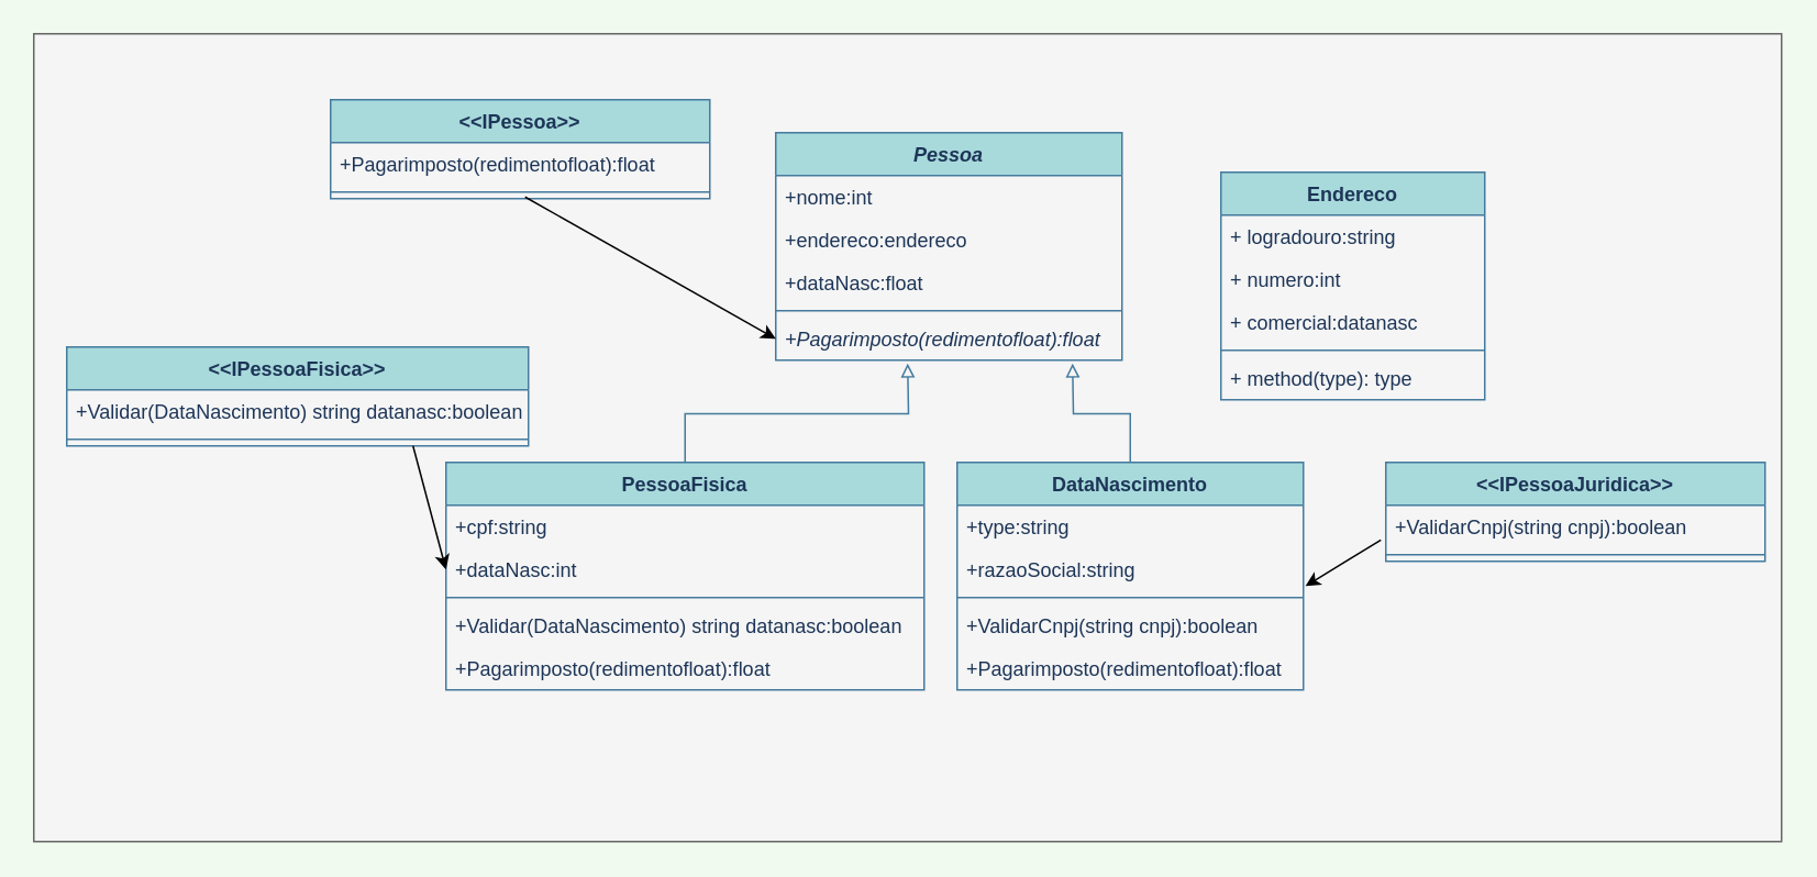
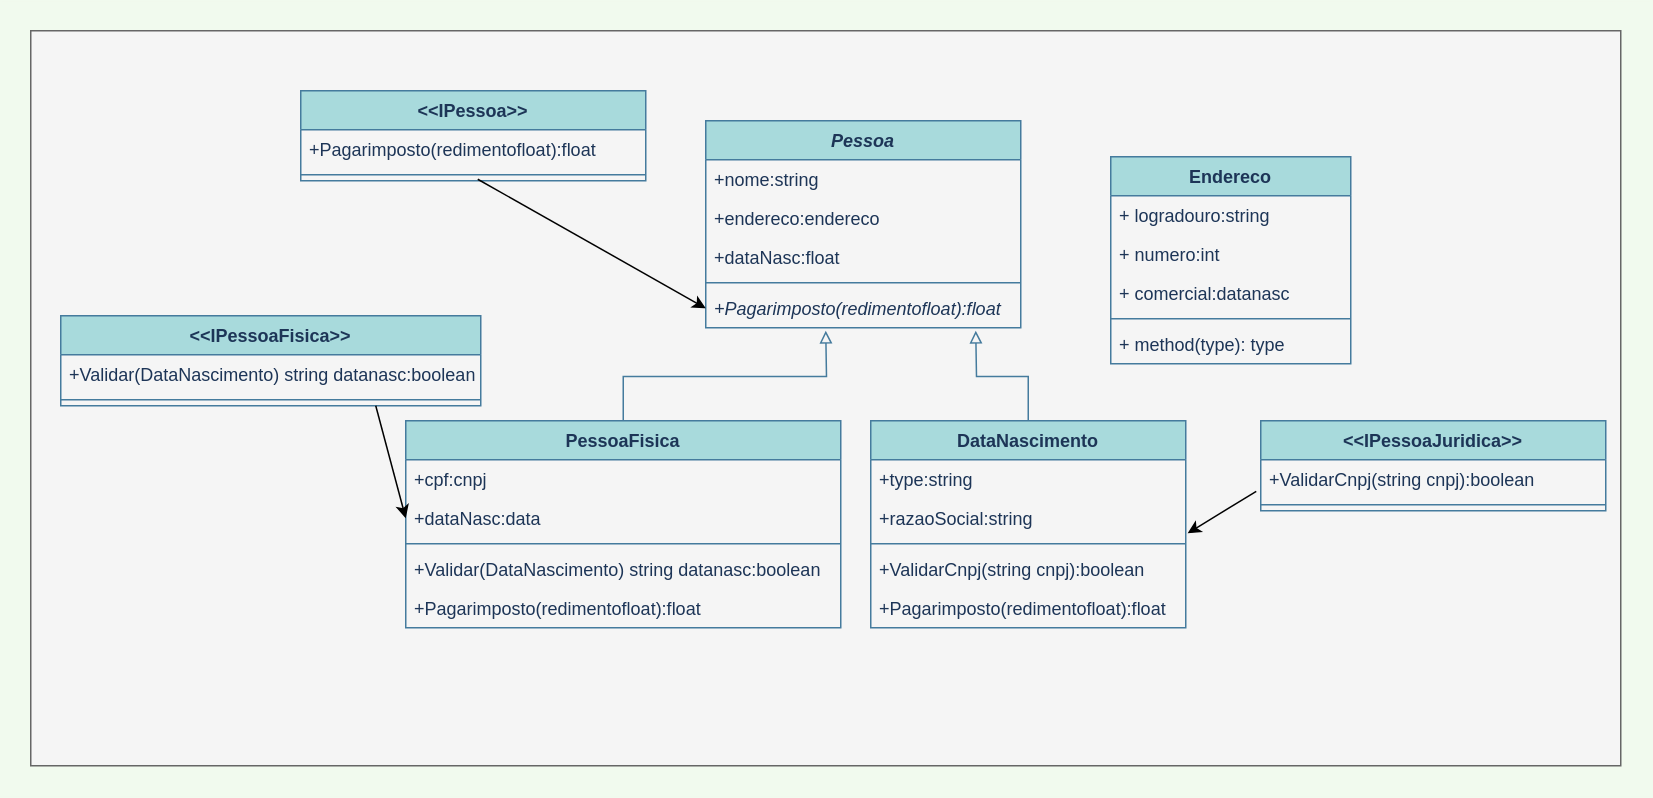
- <mxCell id="18" value="+nome:int" style="text;align=left;verticalAlign=top;spacingLeft=4;spacingRight=4;overflow=hidden;rotatable=0;points=[[0,0.5],[1,0.5]];portConstraint=eastwest;fontColor=#1D3557;" parent="17" vertex="1"><mxGeometry y="26" width="210" height="26" as="geometry" /></mxCell>
+ <mxCell id="18" value="+nome:string" style="text;align=left;verticalAlign=top;spacingLeft=4;spacingRight=4;overflow=hidden;rotatable=0;points=[[0,0.5],[1,0.5]];portConstraint=eastwest;fontColor=#1D3557;" parent="17" vertex="1"><mxGeometry y="26" width="210" height="26" as="geometry" /></mxCell>
- <mxCell id="12" value="+cpf:string" style="text;align=left;verticalAlign=top;spacingLeft=4;spacingRight=4;overflow=hidden;rotatable=0;points=[[0,0.5],[1,0.5]];portConstraint=eastwest;fontColor=#1D3557;" parent="11" vertex="1"><mxGeometry y="26" width="290" height="26" as="geometry" /></mxCell>
+ <mxCell id="12" value="+cpf:cnpj" style="text;align=left;verticalAlign=top;spacingLeft=4;spacingRight=4;overflow=hidden;rotatable=0;points=[[0,0.5],[1,0.5]];portConstraint=eastwest;fontColor=#1D3557;" parent="11" vertex="1"><mxGeometry y="26" width="290" height="26" as="geometry" /></mxCell>
- <mxCell id="13" value="+dataNasc:int" style="text;align=left;verticalAlign=top;spacingLeft=4;spacingRight=4;overflow=hidden;rotatable=0;points=[[0,0.5],[1,0.5]];portConstraint=eastwest;fontColor=#1D3557;" parent="11" vertex="1"><mxGeometry y="52" width="290" height="26" as="geometry" /></mxCell>
+ <mxCell id="13" value="+dataNasc:data" style="text;align=left;verticalAlign=top;spacingLeft=4;spacingRight=4;overflow=hidden;rotatable=0;points=[[0,0.5],[1,0.5]];portConstraint=eastwest;fontColor=#1D3557;" parent="11" vertex="1"><mxGeometry y="52" width="290" height="26" as="geometry" /></mxCell>
